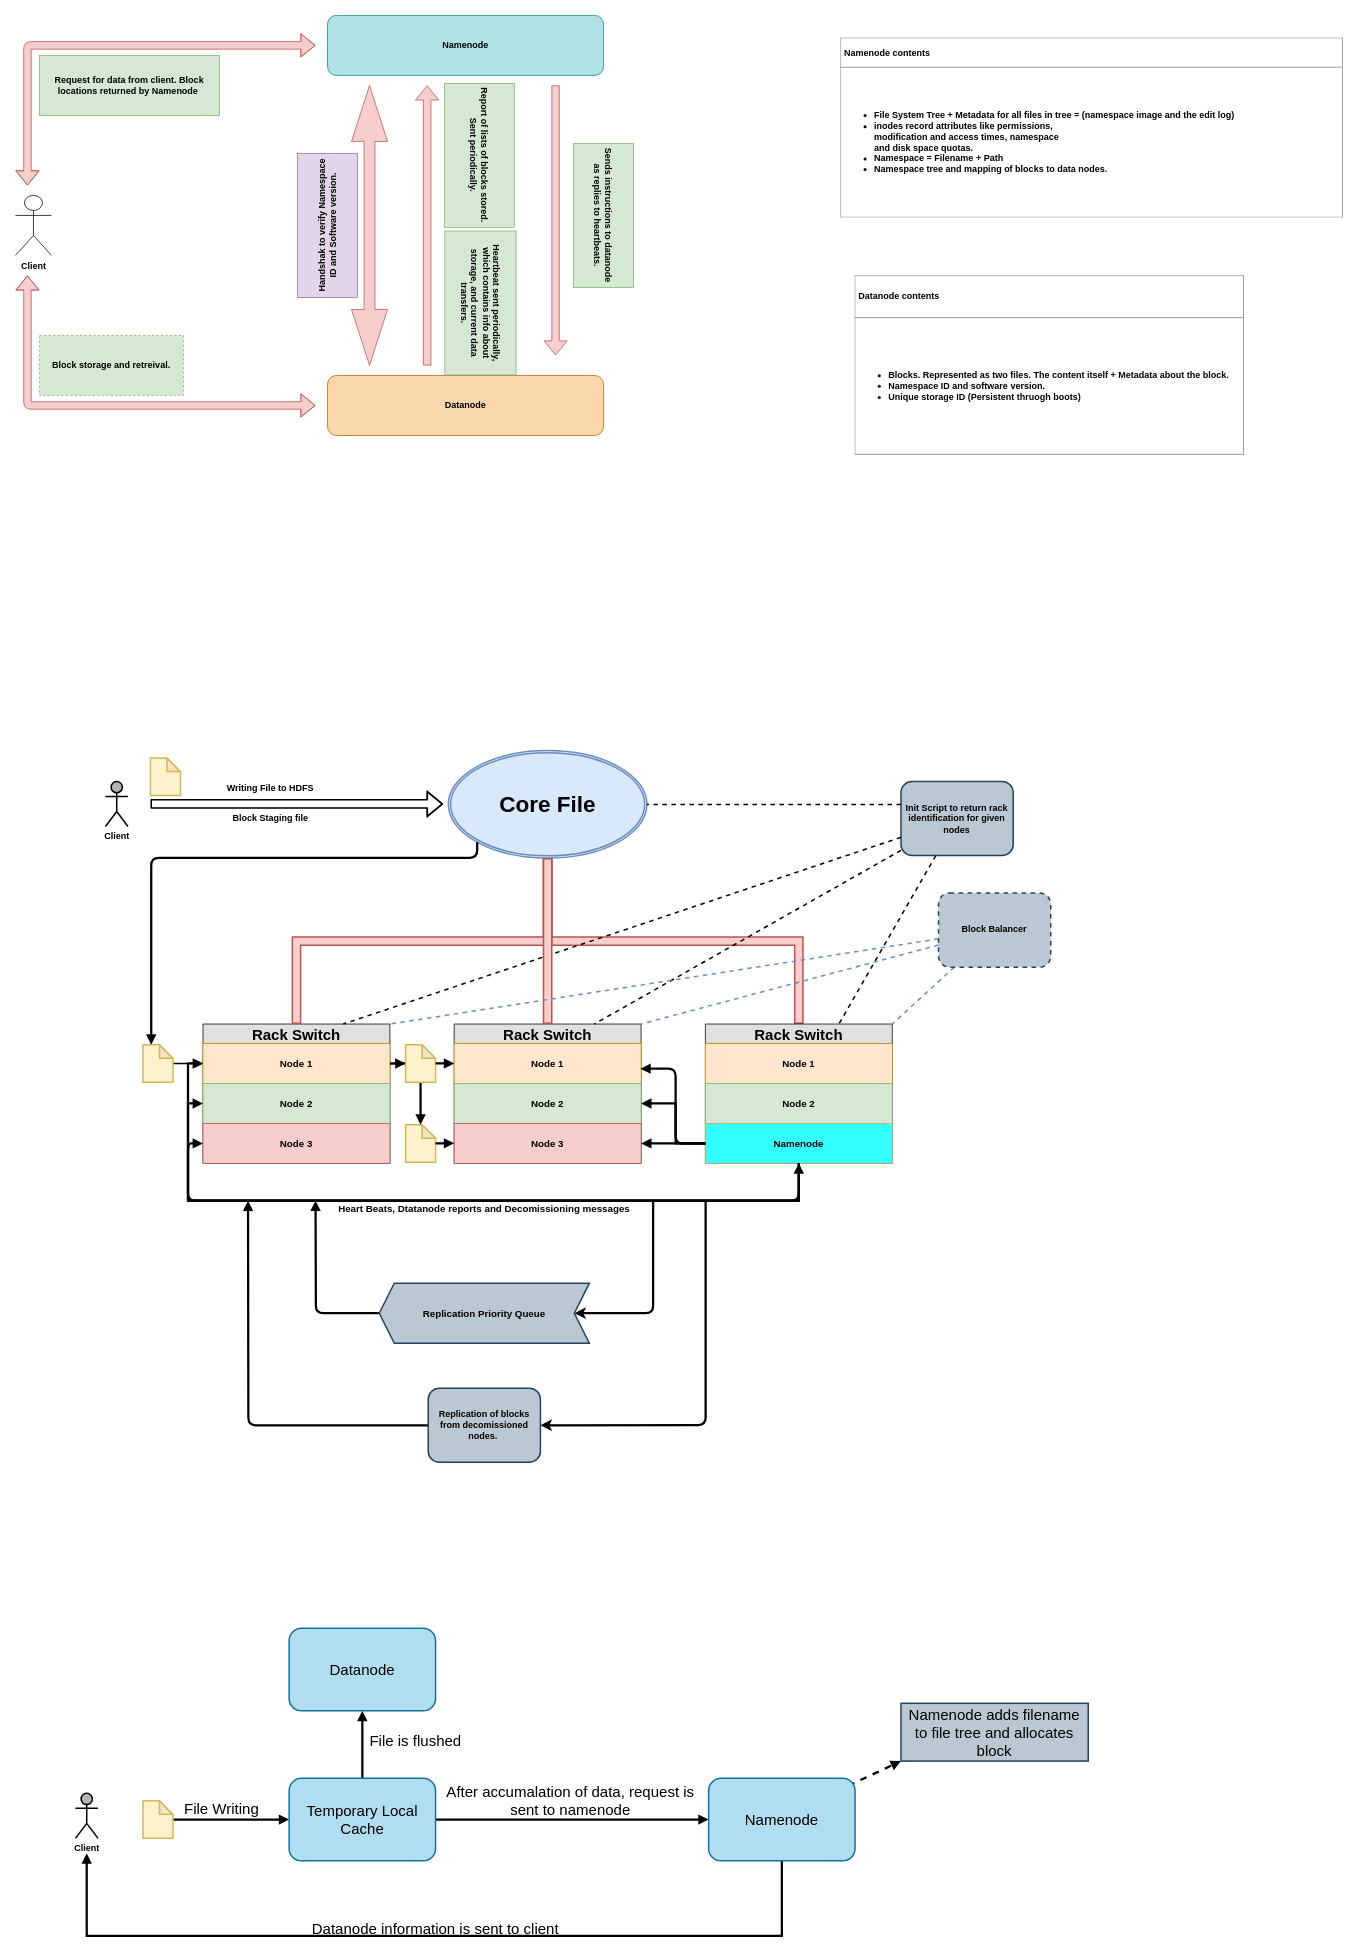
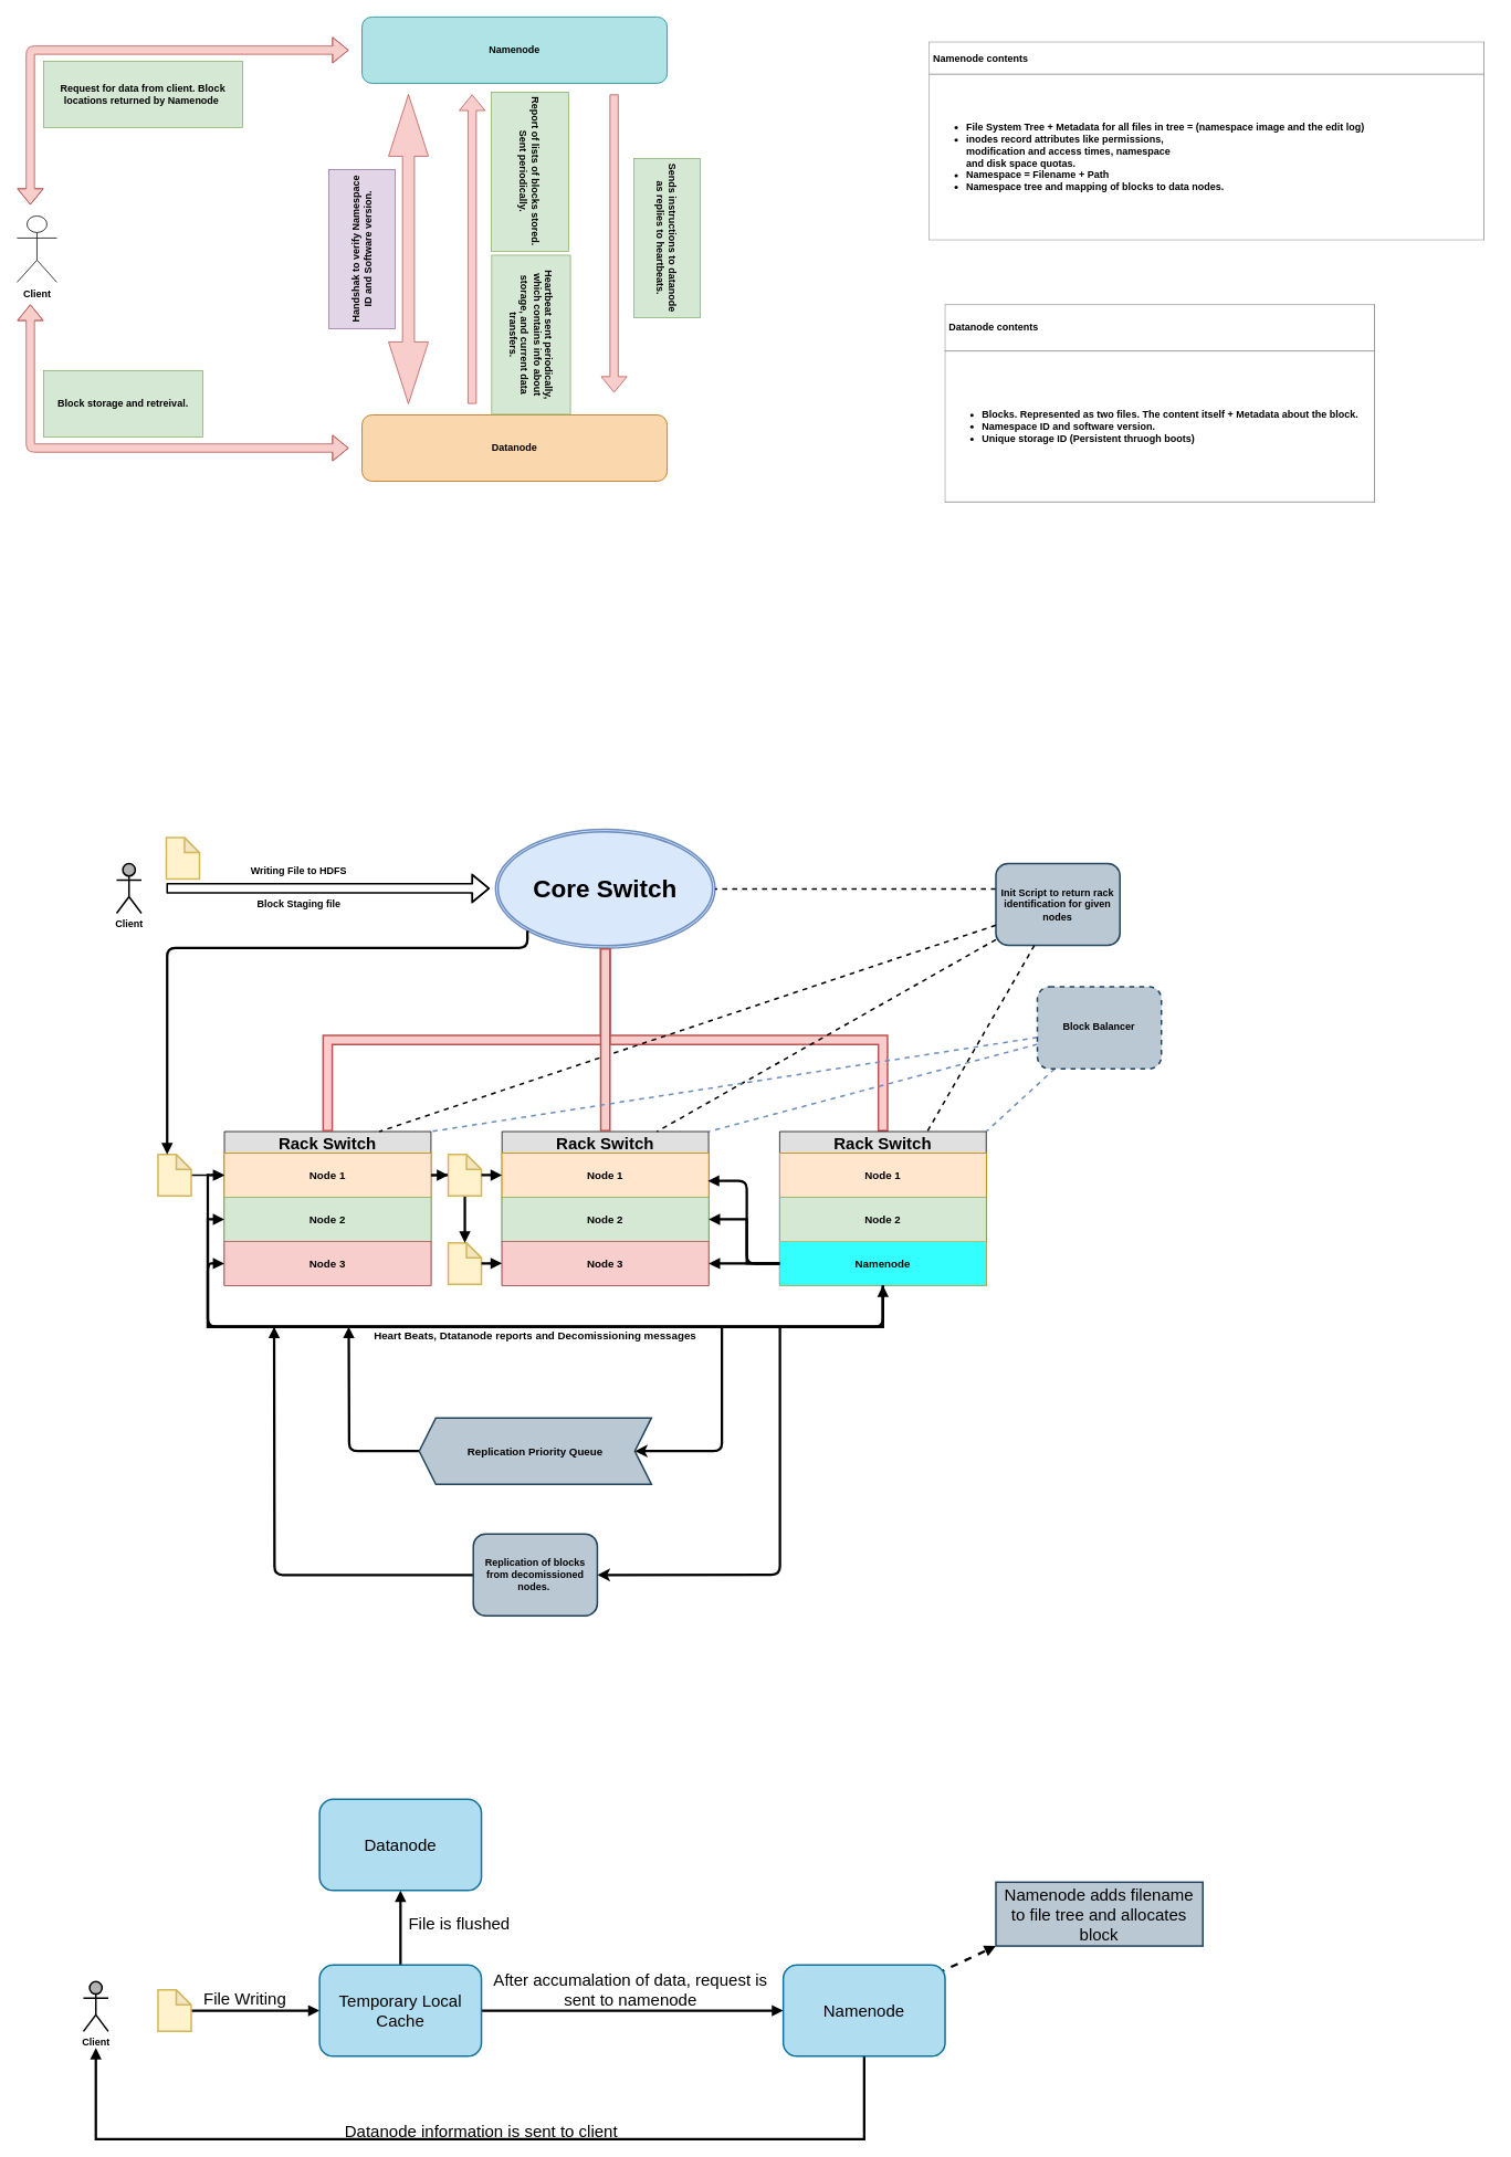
- <mxCell id="74" value="Block storage and retreival." style="rounded=0;whiteSpace=wrap;html=1;fontStyle=1;fillColor=#d5e8d4;strokeColor=#82b366;dashed=1;" parent="1" vertex="1"><mxGeometry x="52" y="446.667" width="192" height="80" as="geometry" /></mxCell>
+ <mxCell id="74" value="Block storage and retreival." style="rounded=0;whiteSpace=wrap;html=1;fontStyle=1;fillColor=#d5e8d4;strokeColor=#82b366;" parent="1" vertex="1"><mxGeometry x="52" y="446.667" width="192" height="80" as="geometry" /></mxCell>
- <mxCell id="3" value="Core File" style="ellipse;shape=doubleEllipse;margin=3;whiteSpace=wrap;html=1;align=center;strokeColor=#6c8ebf;strokeWidth=2;fillColor=#dae8fc;fontStyle=1;fontSize=30;" parent="1" vertex="1"><mxGeometry x="597.032" y="1000" width="264.74" height="143.35" as="geometry" /></mxCell>
+ <mxCell id="3" value="Core Switch" style="ellipse;shape=doubleEllipse;margin=3;whiteSpace=wrap;html=1;align=center;strokeColor=#6c8ebf;strokeWidth=2;fillColor=#dae8fc;fontStyle=1;fontSize=30;" parent="1" vertex="1"><mxGeometry x="597.032" y="1000" width="264.74" height="143.35" as="geometry" /></mxCell>
